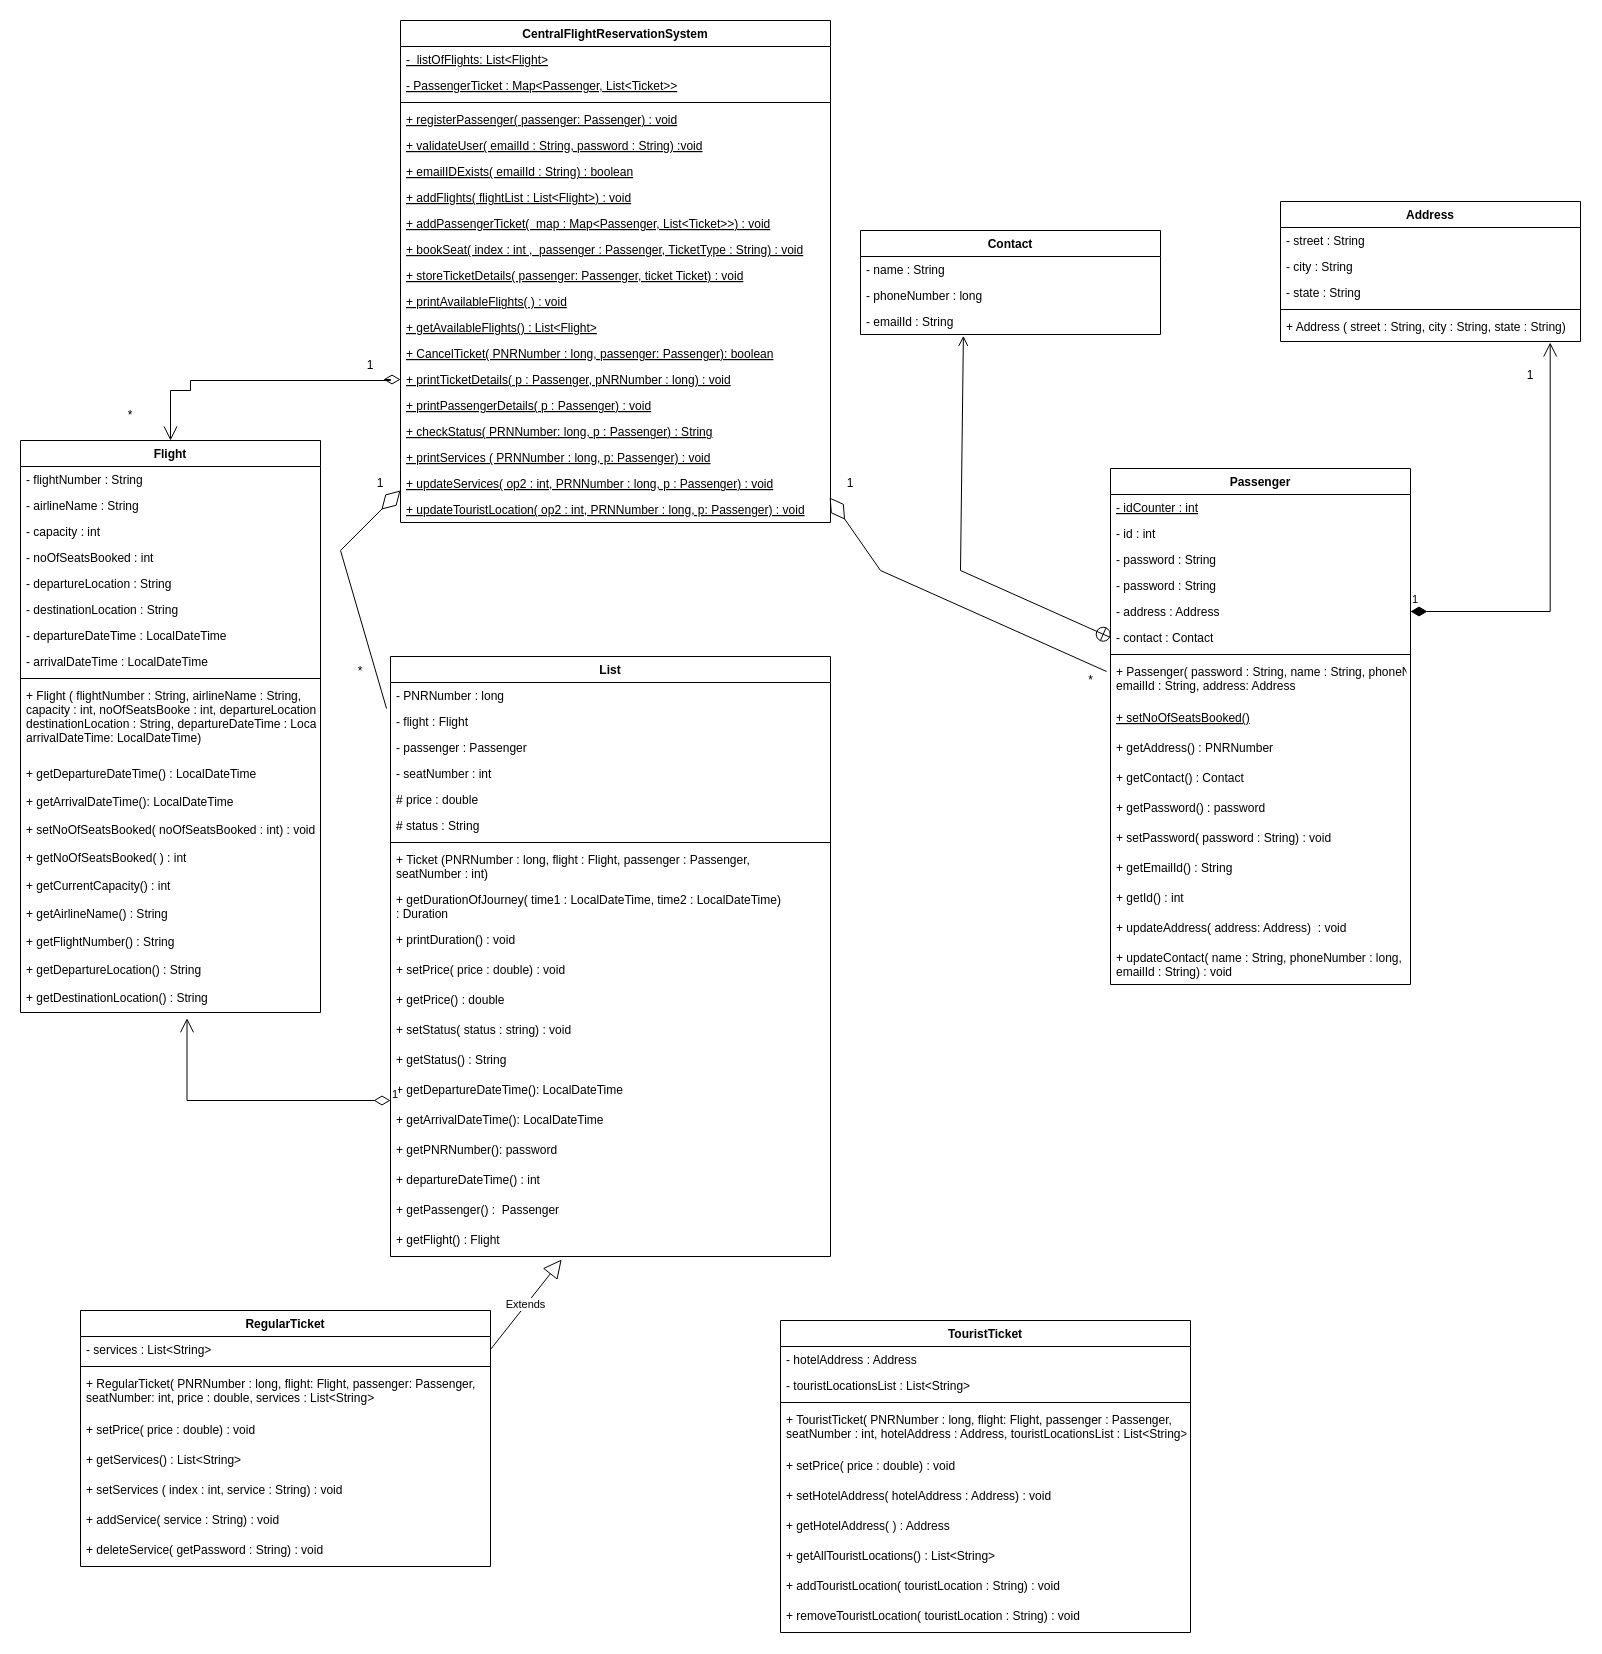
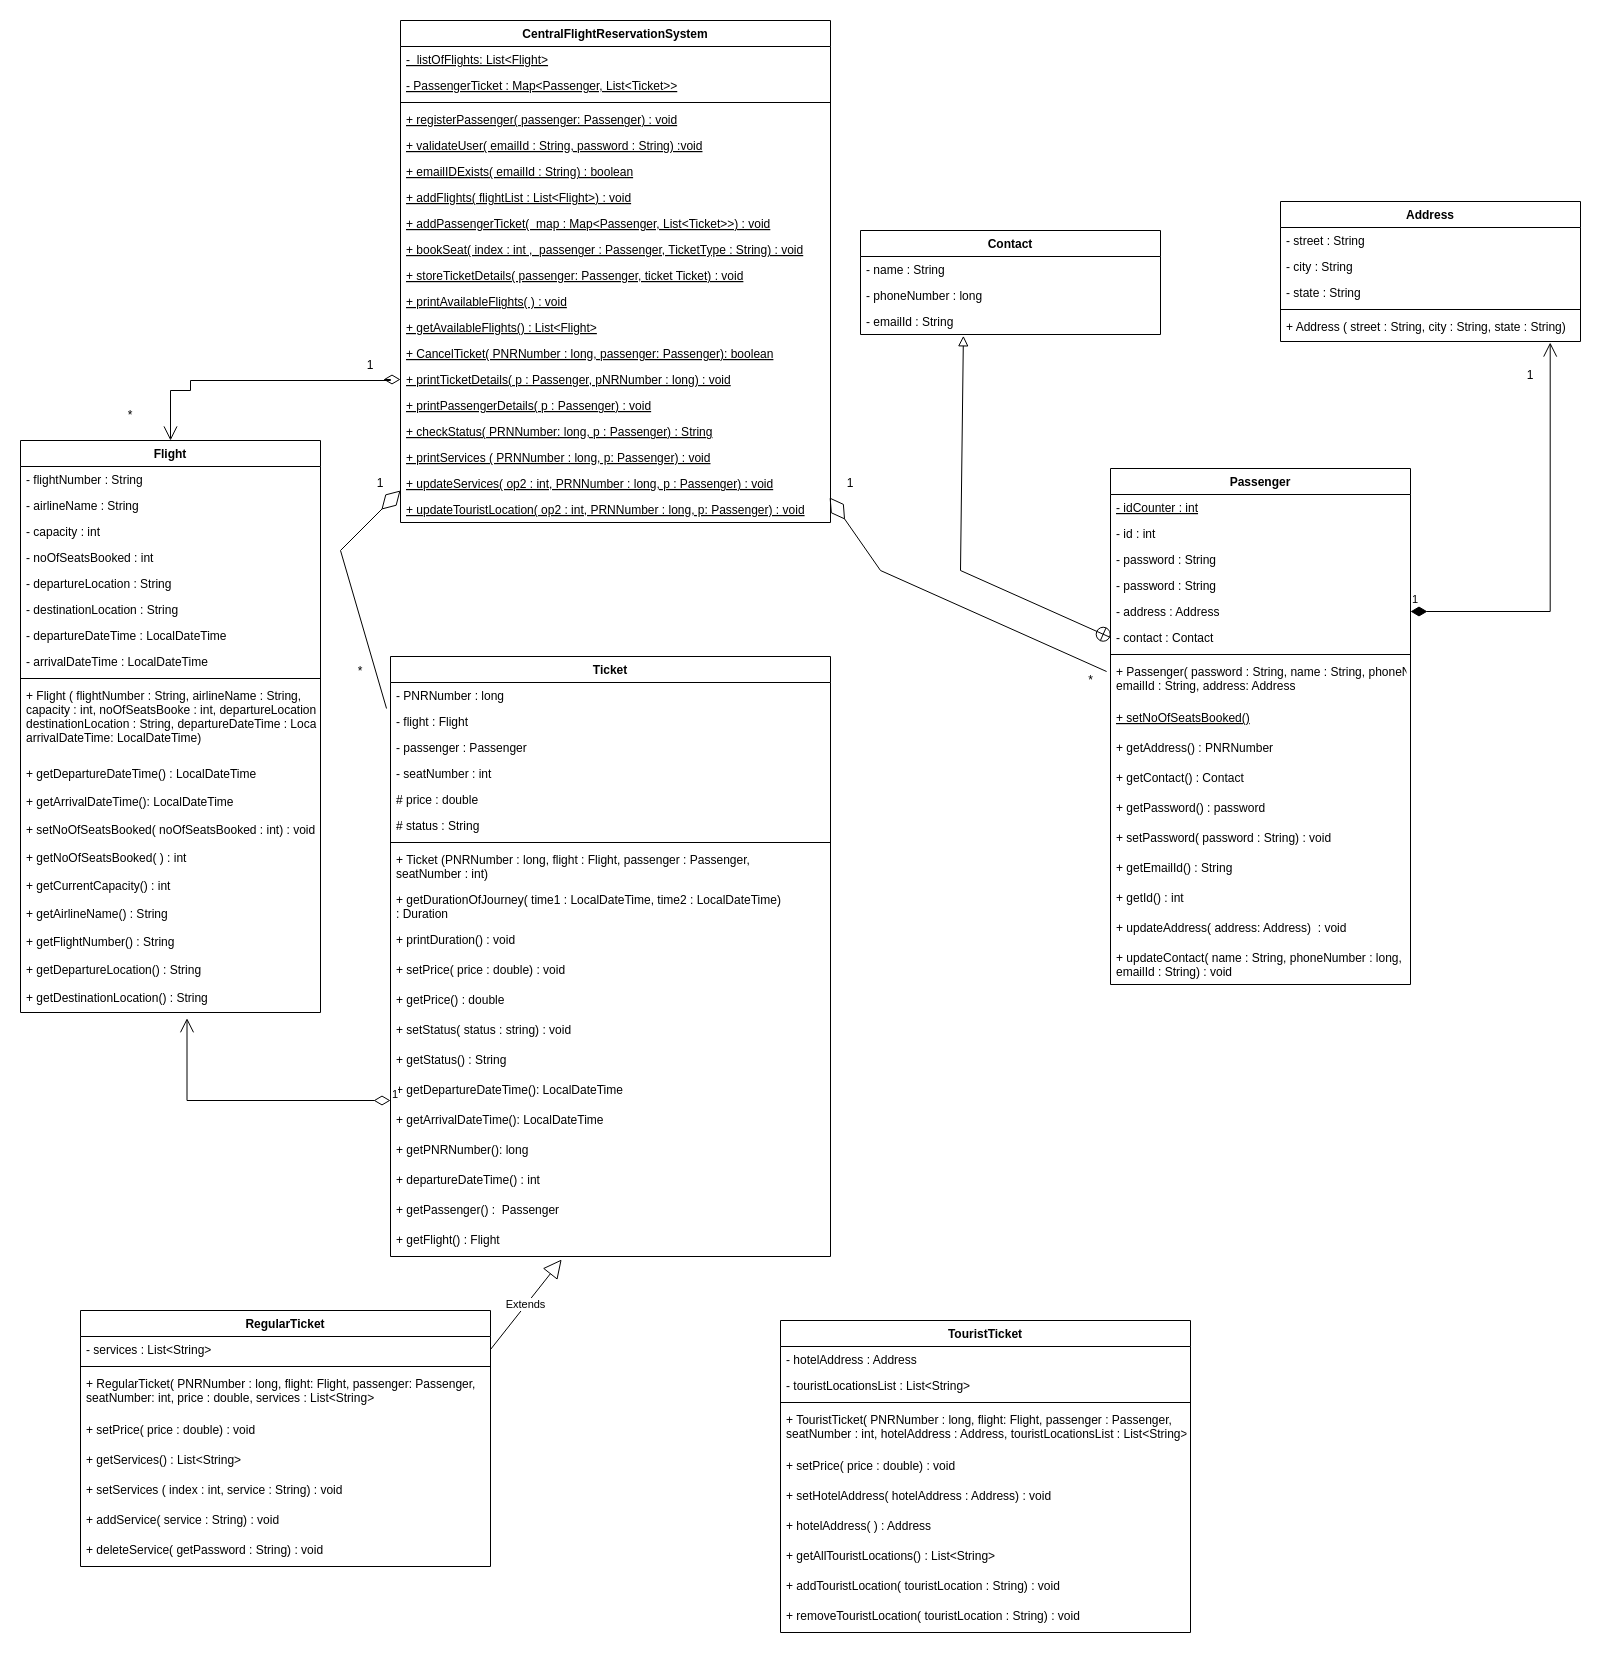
- <mxCell id="111" value="" style="endArrow=open;startArrow=circlePlus;endFill=0;startFill=0;endSize=8;html=1;rounded=0;exitX=0;exitY=0.5;exitDx=0;exitDy=0;entryX=0.343;entryY=1.051;entryDx=0;entryDy=0;entryPerimeter=0;" edge="1" parent="1" source="54" target="69"><mxGeometry width="160" relative="1" as="geometry"><mxPoint x="820" y="520" as="sourcePoint" /><mxPoint x="1540" y="570" as="targetPoint" /><Array as="points"><mxPoint x="960" y="570" /></Array></mxGeometry></mxCell>
+ <mxCell id="111" value="" style="endArrow=block;startArrow=circlePlus;endFill=0;startFill=0;endSize=8;html=1;rounded=0;exitX=0;exitY=0.5;exitDx=0;exitDy=0;entryX=0.343;entryY=1.051;entryDx=0;entryDy=0;entryPerimeter=0;" edge="1" parent="1" source="54" target="69"><mxGeometry width="160" relative="1" as="geometry"><mxPoint x="820" y="520" as="sourcePoint" /><mxPoint x="1540" y="570" as="targetPoint" /><Array as="points"><mxPoint x="960" y="570" /></Array></mxGeometry></mxCell>
- <mxCell id="70" value="List" style="swimlane;fontStyle=1;align=center;verticalAlign=top;childLayout=stackLayout;horizontal=1;startSize=26;horizontalStack=0;resizeParent=1;resizeParentMax=0;resizeLast=0;collapsible=1;marginBottom=0;" vertex="1" parent="1"><mxGeometry x="390" y="656" width="440" height="600" as="geometry" /></mxCell>
+ <mxCell id="70" value="Ticket" style="swimlane;fontStyle=1;align=center;verticalAlign=top;childLayout=stackLayout;horizontal=1;startSize=26;horizontalStack=0;resizeParent=1;resizeParentMax=0;resizeLast=0;collapsible=1;marginBottom=0;" vertex="1" parent="1"><mxGeometry x="390" y="656" width="440" height="600" as="geometry" /></mxCell>
- <mxCell id="87" value="+ getPNRNumber(): password" style="text;strokeColor=none;fillColor=none;align=left;verticalAlign=top;spacingLeft=4;spacingRight=4;overflow=hidden;rotatable=0;points=[[0,0.5],[1,0.5]];portConstraint=eastwest;" vertex="1" parent="70"><mxGeometry y="480" width="440" height="30" as="geometry" /></mxCell>
+ <mxCell id="87" value="+ getPNRNumber(): long" style="text;strokeColor=none;fillColor=none;align=left;verticalAlign=top;spacingLeft=4;spacingRight=4;overflow=hidden;rotatable=0;points=[[0,0.5],[1,0.5]];portConstraint=eastwest;" vertex="1" parent="70"><mxGeometry y="480" width="440" height="30" as="geometry" /></mxCell>
- <mxCell id="107" value="+ getHotelAddress( ) : Address" style="text;strokeColor=none;fillColor=none;align=left;verticalAlign=top;spacingLeft=4;spacingRight=4;overflow=hidden;rotatable=0;points=[[0,0.5],[1,0.5]];portConstraint=eastwest;" vertex="1" parent="100"><mxGeometry y="192" width="410" height="30" as="geometry" /></mxCell>
+ <mxCell id="107" value="+ hotelAddress( ) : Address" style="text;strokeColor=none;fillColor=none;align=left;verticalAlign=top;spacingLeft=4;spacingRight=4;overflow=hidden;rotatable=0;points=[[0,0.5],[1,0.5]];portConstraint=eastwest;" vertex="1" parent="100"><mxGeometry y="192" width="410" height="30" as="geometry" /></mxCell>
